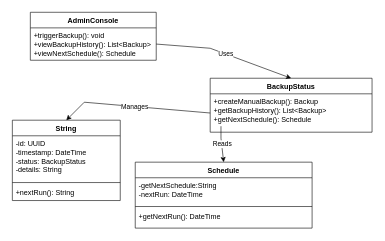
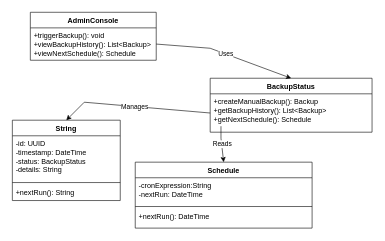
- <mxCell id="11" value="-getNextSchedule:String&lt;div&gt;-nextRun: DateTime&lt;/div&gt;" style="text;strokeColor=none;fillColor=none;align=left;verticalAlign=top;spacingLeft=4;spacingRight=4;overflow=hidden;rotatable=0;points=[[0,0.5],[1,0.5]];portConstraint=eastwest;whiteSpace=wrap;html=1;" parent="10" vertex="1"><mxGeometry y="26" width="295" height="44" as="geometry" /></mxCell>
+ <mxCell id="11" value="-cronExpression:String&lt;div&gt;-nextRun: DateTime&lt;/div&gt;" style="text;strokeColor=none;fillColor=none;align=left;verticalAlign=top;spacingLeft=4;spacingRight=4;overflow=hidden;rotatable=0;points=[[0,0.5],[1,0.5]];portConstraint=eastwest;whiteSpace=wrap;html=1;" parent="10" vertex="1"><mxGeometry y="26" width="295" height="44" as="geometry" /></mxCell>
- <mxCell id="13" value="&lt;div&gt;+getNextRun(): DateTime&lt;/div&gt;" style="text;strokeColor=none;fillColor=none;align=left;verticalAlign=top;spacingLeft=4;spacingRight=4;overflow=hidden;rotatable=0;points=[[0,0.5],[1,0.5]];portConstraint=eastwest;whiteSpace=wrap;html=1;" parent="10" vertex="1"><mxGeometry y="78" width="295" height="32" as="geometry" /></mxCell>
+ <mxCell id="13" value="&lt;div&gt;+nextRun(): DateTime&lt;/div&gt;" style="text;strokeColor=none;fillColor=none;align=left;verticalAlign=top;spacingLeft=4;spacingRight=4;overflow=hidden;rotatable=0;points=[[0,0.5],[1,0.5]];portConstraint=eastwest;whiteSpace=wrap;html=1;" parent="10" vertex="1"><mxGeometry y="78" width="295" height="32" as="geometry" /></mxCell>
